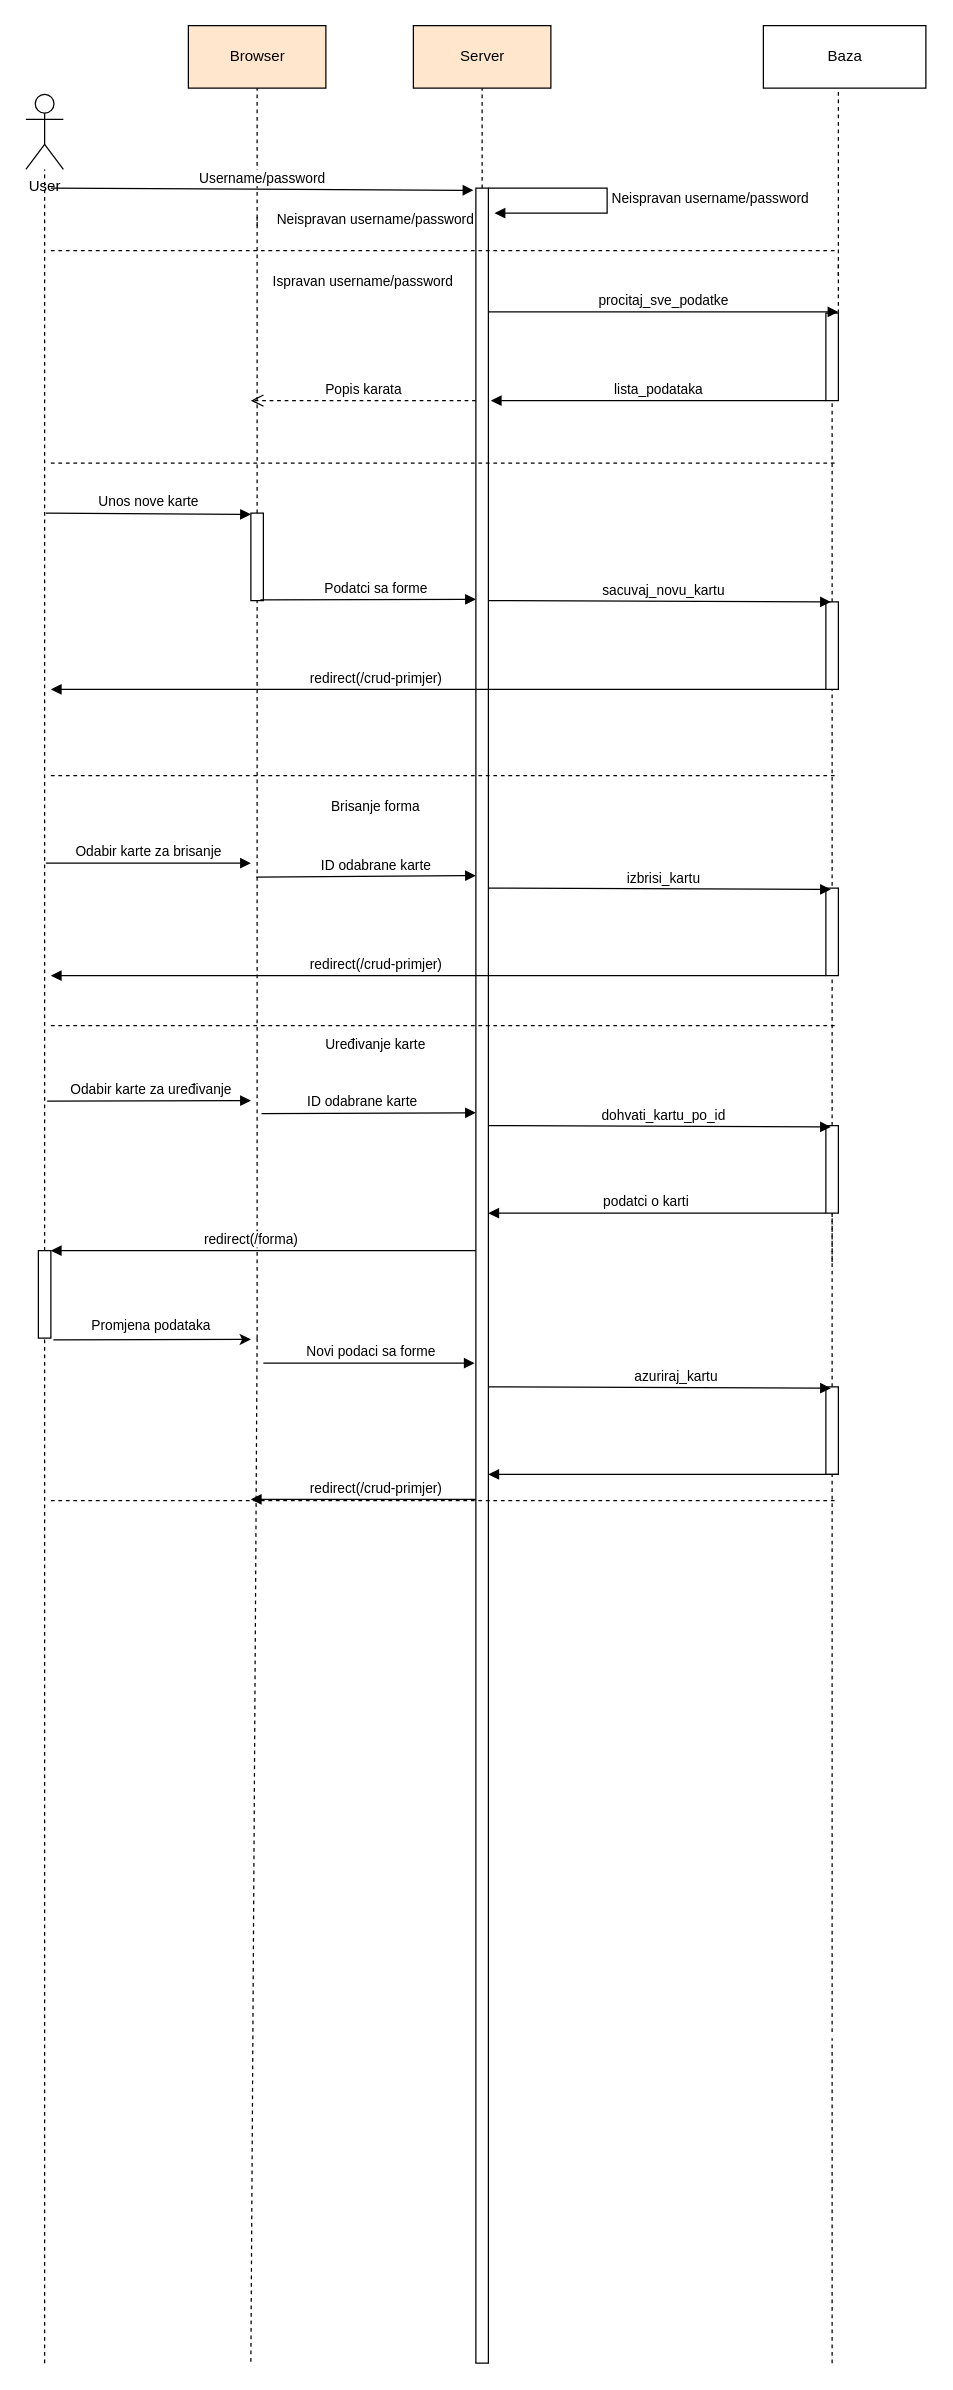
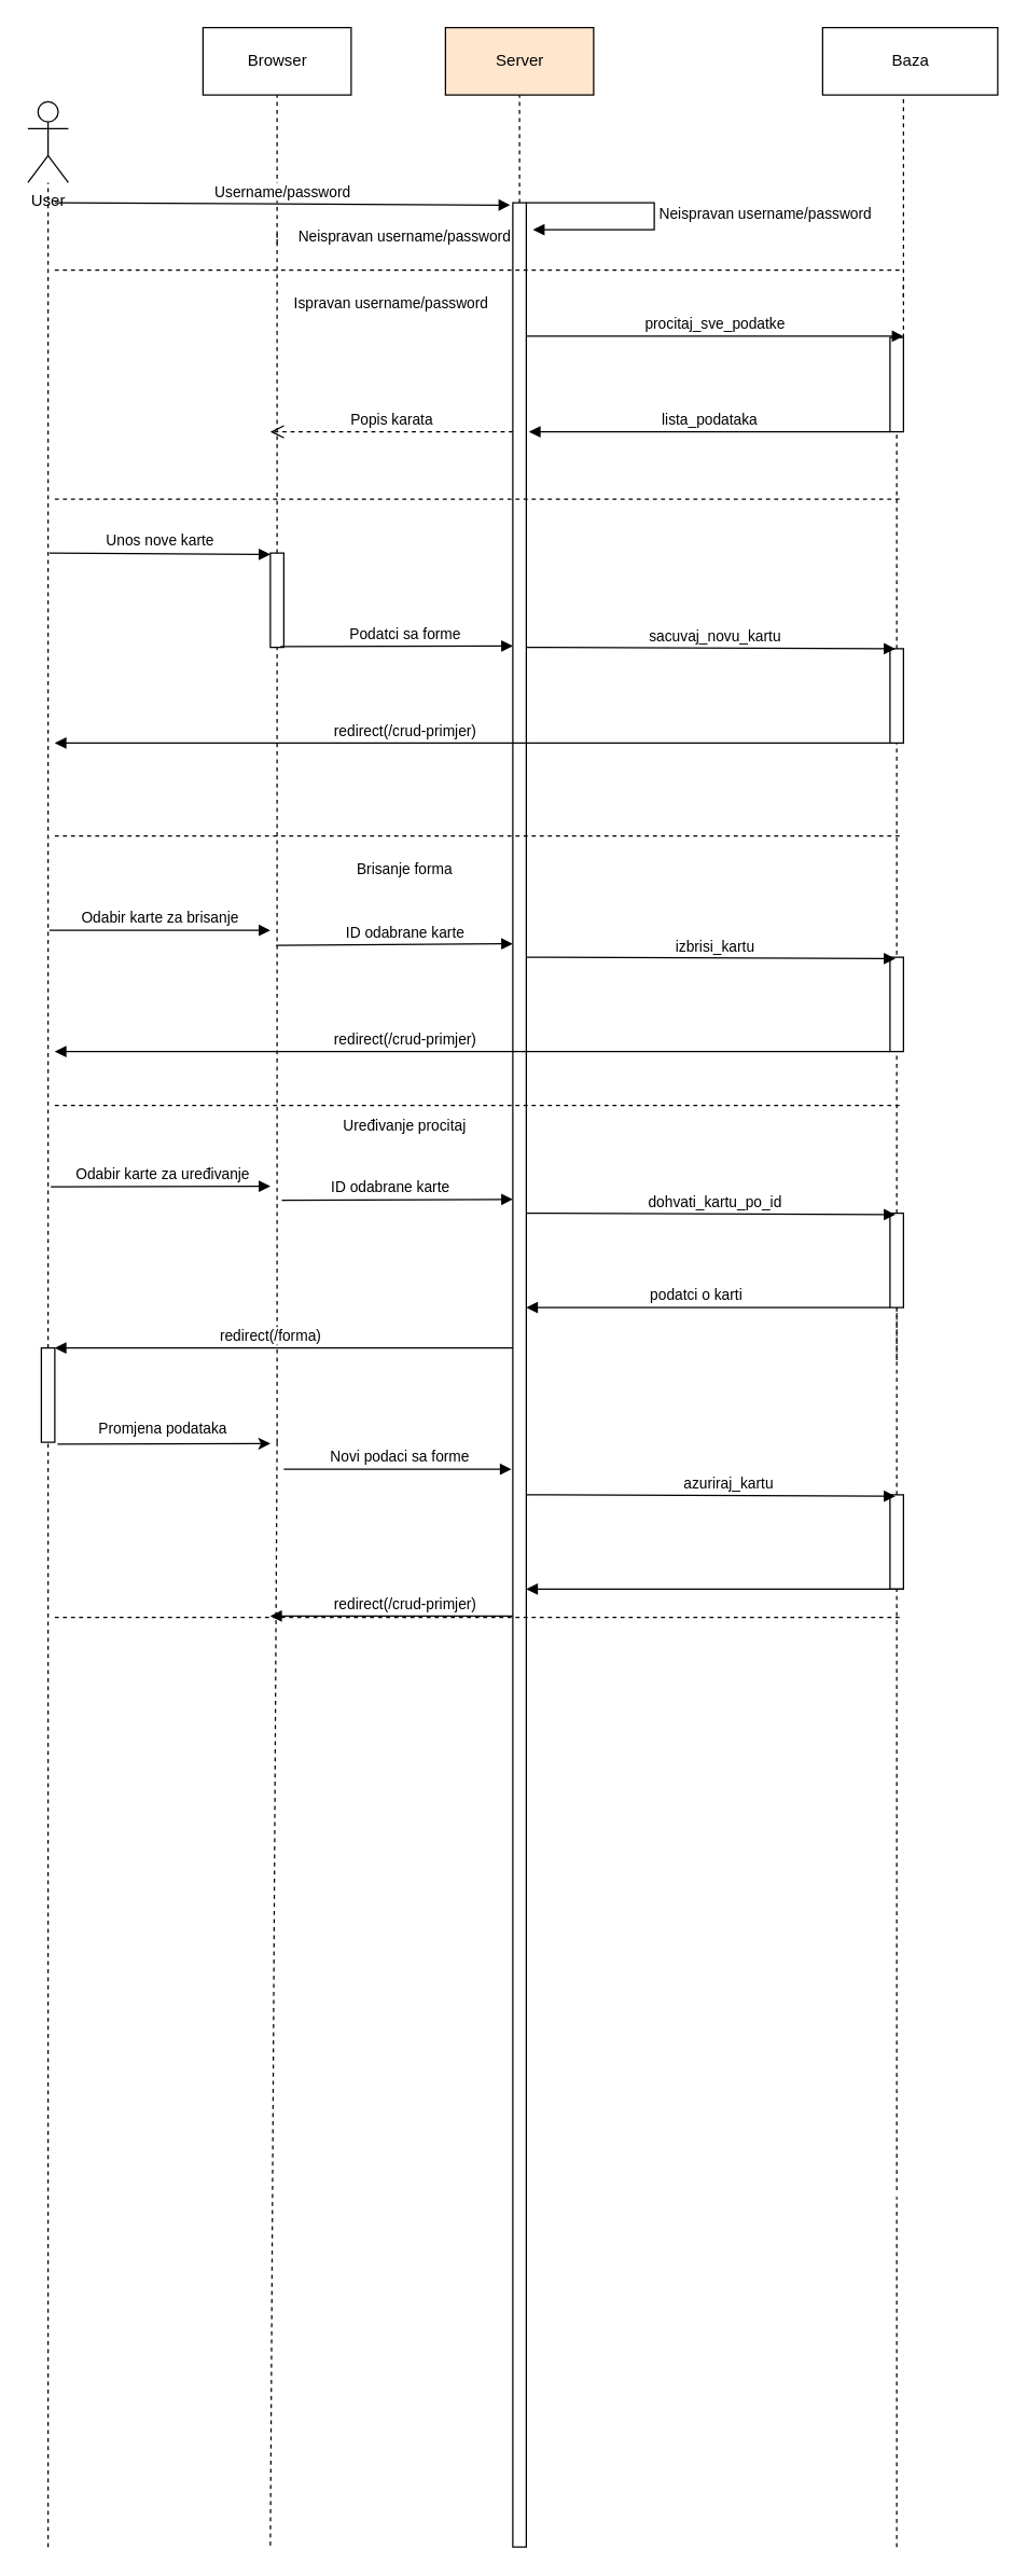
- <mxCell id="4" value="Browser" style="html=1;fillColor=#ffe6cc;" parent="1" vertex="1"><mxGeometry x="150" y="20" width="110" height="50" as="geometry" /></mxCell>
+ <mxCell id="4" value="Browser" style="html=1;" parent="1" vertex="1"><mxGeometry x="150" y="20" width="110" height="50" as="geometry" /></mxCell>
- <mxCell id="41" value="&lt;span style=&quot;font-size: 11px ; text-align: left ; white-space: nowrap ; background-color: rgb(255 , 255 , 255)&quot;&gt;Uređivanje karte&lt;/span&gt;" style="text;html=1;strokeColor=none;fillColor=none;align=center;verticalAlign=middle;whiteSpace=wrap;rounded=0;" parent="1" vertex="1"><mxGeometry x="260" y="810" width="80" height="50" as="geometry" /></mxCell>
+ <mxCell id="41" value="&lt;span style=&quot;font-size: 11px ; text-align: left ; white-space: nowrap ; background-color: rgb(255 , 255 , 255)&quot;&gt;Uređivanje procitaj&lt;/span&gt;" style="text;html=1;strokeColor=none;fillColor=none;align=center;verticalAlign=middle;whiteSpace=wrap;rounded=0;" parent="1" vertex="1"><mxGeometry x="260" y="810" width="80" height="50" as="geometry" /></mxCell>
